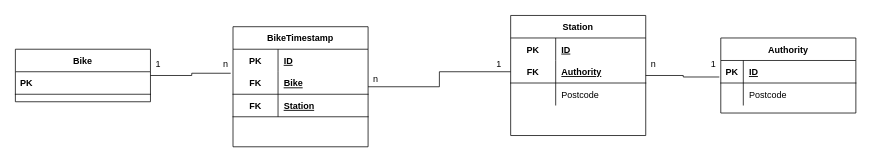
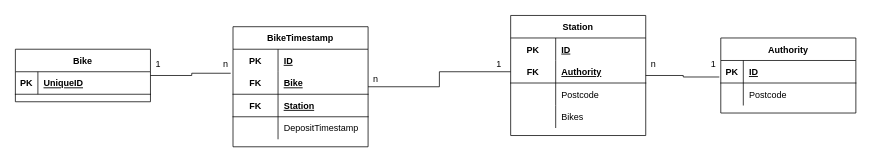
+ <mxCell id="6" value="UniqueID" style="shape=partialRectangle;connectable=0;fillColor=none;top=0;left=0;bottom=0;right=0;align=left;spacingLeft=6;fontStyle=5;overflow=hidden;" parent="4" vertex="1"><mxGeometry x="30" width="150" height="30" as="geometry" /></mxCell>
+ <mxCell id="41" value="Bikes" style="shape=partialRectangle;connectable=0;fillColor=none;top=0;left=0;bottom=0;right=0;align=left;spacingLeft=6;overflow=hidden;" parent="39" vertex="1"><mxGeometry x="60" width="120" height="30" as="geometry" /></mxCell>
+ <mxCell id="20" value="DepositTimestamp" style="shape=partialRectangle;connectable=0;fillColor=none;top=0;left=0;bottom=0;right=0;align=left;spacingLeft=6;overflow=hidden;" parent="18" vertex="1"><mxGeometry x="60" width="120" height="30" as="geometry" /></mxCell>
